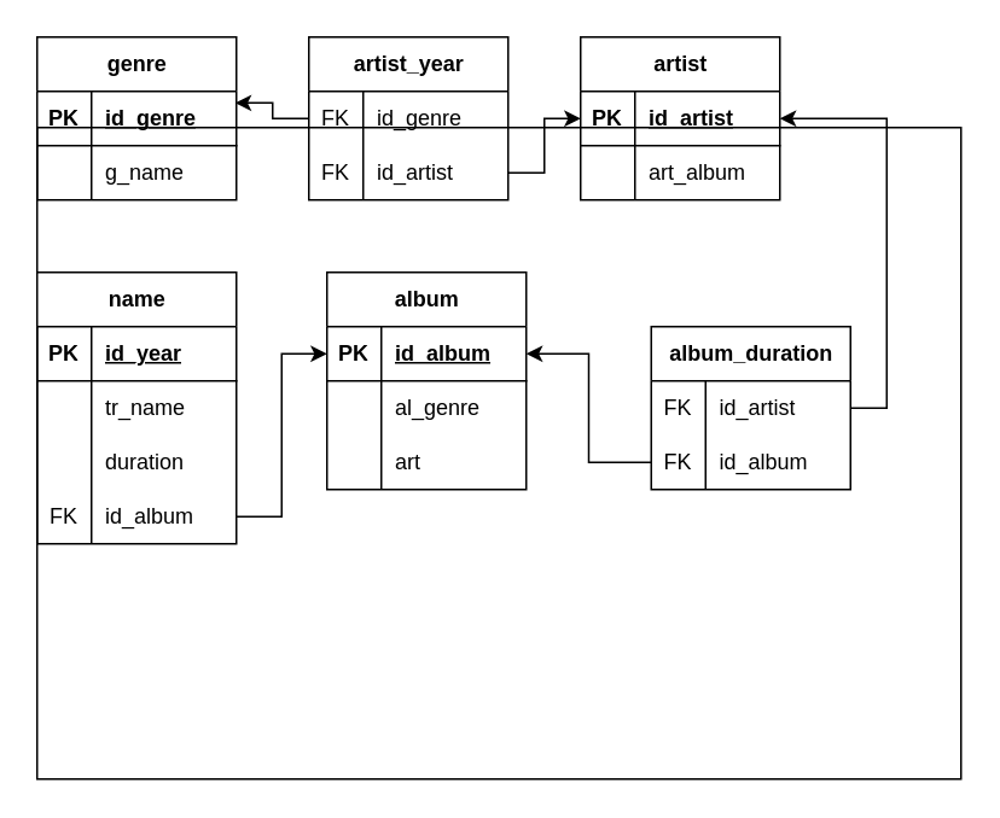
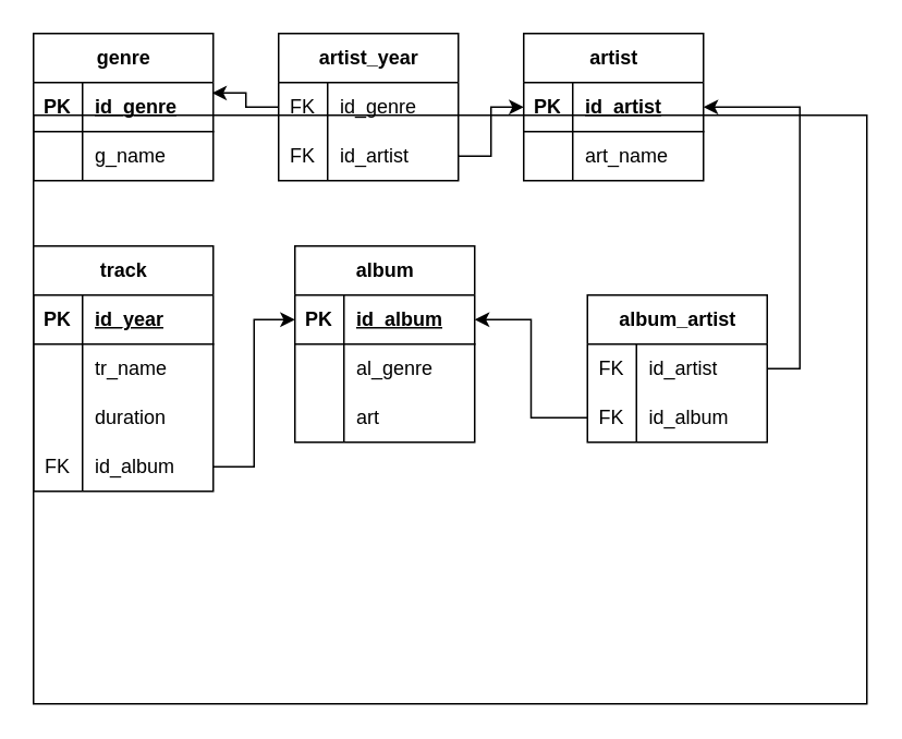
- <mxCell id="16" value="art_album" style="shape=partialRectangle;connectable=0;fillColor=none;top=0;left=0;bottom=0;right=0;align=left;spacingLeft=6;overflow=hidden;whiteSpace=wrap;html=1;" parent="14" vertex="1"><mxGeometry x="30" width="80" height="30" as="geometry"><mxRectangle width="80" height="30" as="alternateBounds" /></mxGeometry></mxCell>
+ <mxCell id="16" value="art_name" style="shape=partialRectangle;connectable=0;fillColor=none;top=0;left=0;bottom=0;right=0;align=left;spacingLeft=6;overflow=hidden;whiteSpace=wrap;html=1;" parent="14" vertex="1"><mxGeometry x="30" width="80" height="30" as="geometry"><mxRectangle width="80" height="30" as="alternateBounds" /></mxGeometry></mxCell>
- <mxCell id="44" value="name" style="shape=table;startSize=30;container=1;collapsible=1;childLayout=tableLayout;fixedRows=1;rowLines=0;fontStyle=1;align=center;resizeLast=1;html=1;" parent="1" vertex="1"><mxGeometry x="20" y="150" width="110" height="150" as="geometry" /></mxCell>
+ <mxCell id="44" value="track" style="shape=table;startSize=30;container=1;collapsible=1;childLayout=tableLayout;fixedRows=1;rowLines=0;fontStyle=1;align=center;resizeLast=1;html=1;" parent="1" vertex="1"><mxGeometry x="20" y="150" width="110" height="150" as="geometry" /></mxCell>
- <mxCell id="26" value="album_duration" style="shape=table;startSize=30;container=1;collapsible=1;childLayout=tableLayout;fixedRows=1;rowLines=0;fontStyle=1;align=center;resizeLast=1;html=1;" parent="1" vertex="1"><mxGeometry x="359" y="180" width="110" height="90" as="geometry"><mxRectangle x="170" y="20" width="100" height="30" as="alternateBounds" /></mxGeometry></mxCell>
+ <mxCell id="26" value="album_artist" style="shape=table;startSize=30;container=1;collapsible=1;childLayout=tableLayout;fixedRows=1;rowLines=0;fontStyle=1;align=center;resizeLast=1;html=1;" parent="1" vertex="1"><mxGeometry x="359" y="180" width="110" height="90" as="geometry"><mxRectangle x="170" y="20" width="100" height="30" as="alternateBounds" /></mxGeometry></mxCell>
